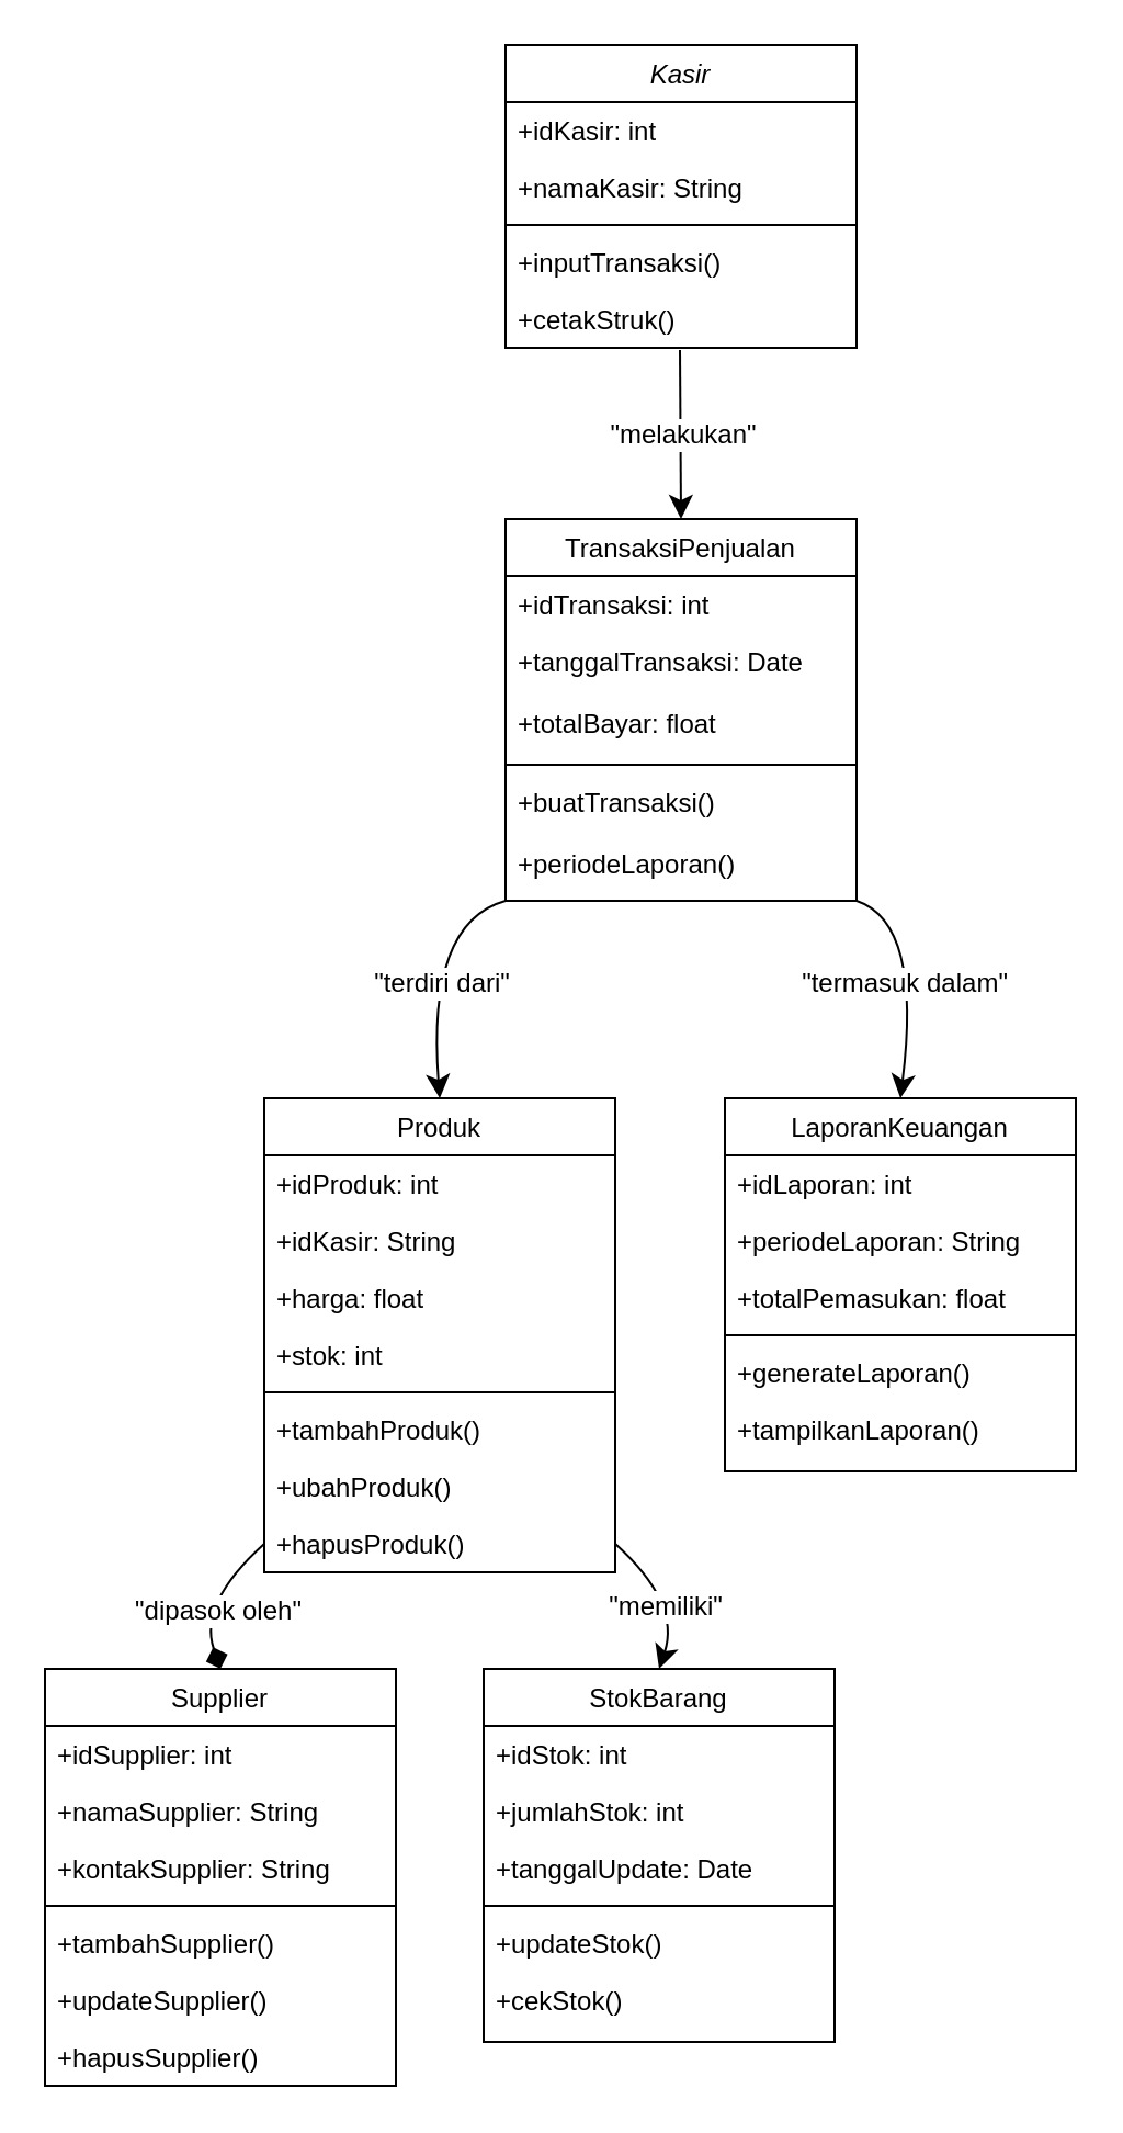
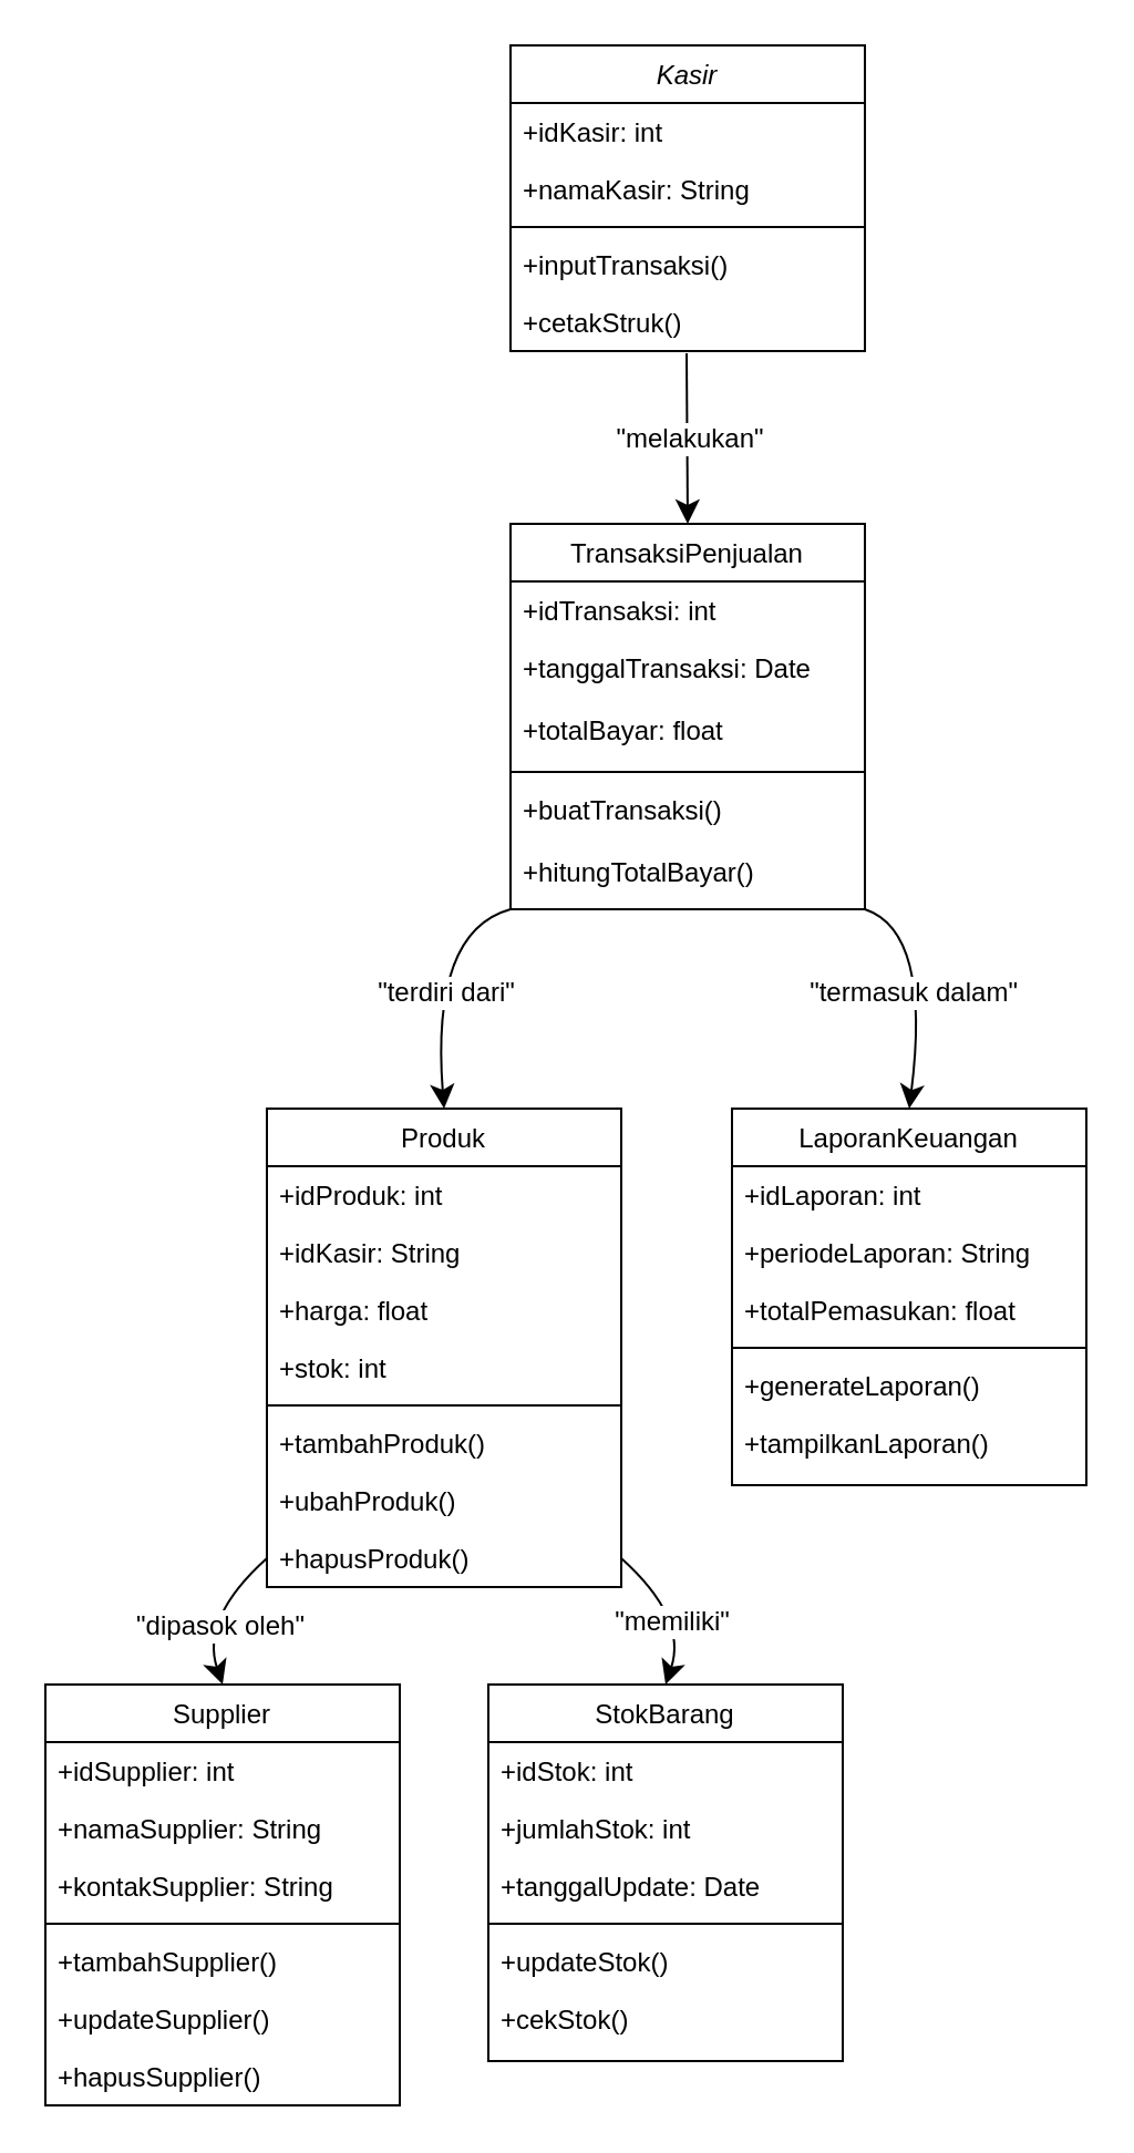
- <mxCell id="21" value="+periodeLaporan()" style="text;align=left;verticalAlign=top;spacingLeft=4;spacingRight=4;overflow=hidden;rotatable=0;points=[[0,0.5],[1,0.5]];portConstraint=eastwest;rounded=0;shadow=0;html=0;" vertex="1" parent="15"><mxGeometry y="144" width="160" height="26" as="geometry" /></mxCell>
+ <mxCell id="21" value="+hitungTotalBayar()" style="text;align=left;verticalAlign=top;spacingLeft=4;spacingRight=4;overflow=hidden;rotatable=0;points=[[0,0.5],[1,0.5]];portConstraint=eastwest;rounded=0;shadow=0;html=0;" vertex="1" parent="15"><mxGeometry y="144" width="160" height="26" as="geometry" /></mxCell>
- <mxCell id="52" value="" style="endArrow=diamond;html=1;rounded=0;fontSize=12;startSize=8;endSize=8;curved=1;exitX=0;exitY=0.5;exitDx=0;exitDy=0;entryX=0.5;entryY=0;entryDx=0;entryDy=0;" edge="1" parent="1" source="36" target="37"><mxGeometry width="50" height="50" relative="1" as="geometry"><mxPoint x="260" y="750" as="sourcePoint" /><mxPoint x="310" y="700" as="targetPoint" /><Array as="points"><mxPoint x="90" y="730" /></Array></mxGeometry></mxCell>
+ <mxCell id="52" value="" style="endArrow=classic;html=1;rounded=0;fontSize=12;startSize=8;endSize=8;curved=1;exitX=0;exitY=0.5;exitDx=0;exitDy=0;entryX=0.5;entryY=0;entryDx=0;entryDy=0;" edge="1" parent="1" source="36" target="37"><mxGeometry width="50" height="50" relative="1" as="geometry"><mxPoint x="260" y="750" as="sourcePoint" /><mxPoint x="310" y="700" as="targetPoint" /><Array as="points"><mxPoint x="90" y="730" /></Array></mxGeometry></mxCell>
